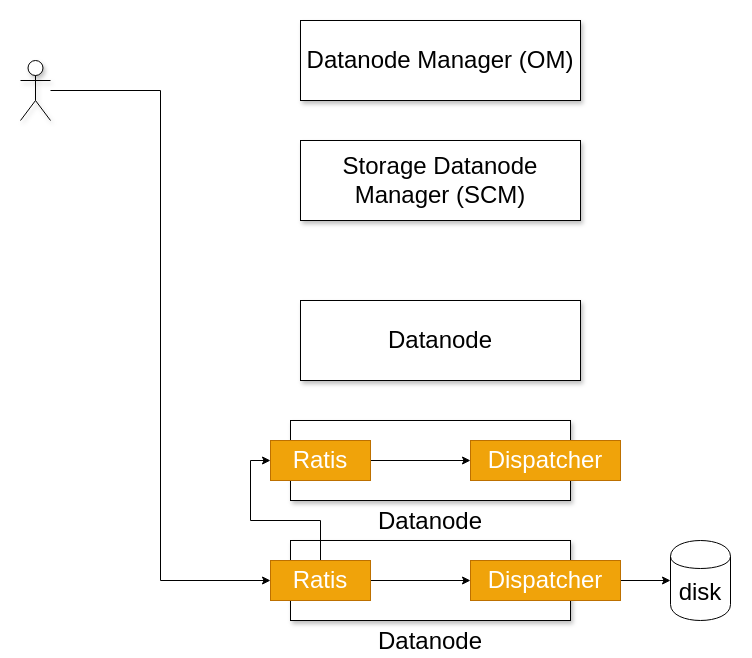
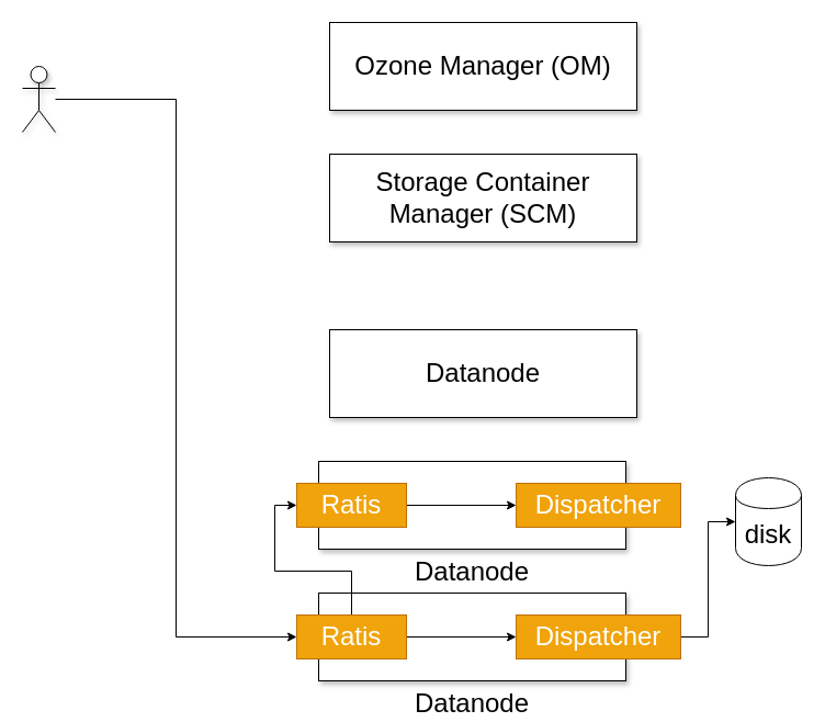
- <mxCell id="4" value="Datanode Manager (OM)" style="rounded=0;whiteSpace=wrap;html=1;fontSize=24;shadow=1;" vertex="1" parent="1"><mxGeometry x="300" y="20" width="280" height="80" as="geometry" /></mxCell>
+ <mxCell id="4" value="Ozone Manager (OM)" style="rounded=0;whiteSpace=wrap;html=1;fontSize=24;shadow=1;" vertex="1" parent="1"><mxGeometry x="300" y="20" width="280" height="80" as="geometry" /></mxCell>
- <mxCell id="3" value="Storage Datanode&lt;br&gt;Manager (SCM)" style="rounded=0;whiteSpace=wrap;html=1;fontSize=24;shadow=1;" vertex="1" parent="1"><mxGeometry x="300" y="140" width="280" height="80" as="geometry" /></mxCell>
+ <mxCell id="3" value="Storage Container&lt;br&gt;Manager (SCM)" style="rounded=0;whiteSpace=wrap;html=1;fontSize=24;shadow=1;" vertex="1" parent="1"><mxGeometry x="300" y="140" width="280" height="80" as="geometry" /></mxCell>
- <mxCell id="17" value="disk" style="shape=cylinder;whiteSpace=wrap;html=1;boundedLbl=1;backgroundOutline=1;shadow=0;fontSize=24;" vertex="1" parent="1"><mxGeometry x="670" y="540" width="60" height="80" as="geometry" /></mxCell>
+ <mxCell id="17" value="disk" style="shape=cylinder;whiteSpace=wrap;html=1;boundedLbl=1;backgroundOutline=1;shadow=0;fontSize=24;" vertex="1" parent="1"><mxGeometry x="670" y="435" width="60" height="80" as="geometry" /></mxCell>
